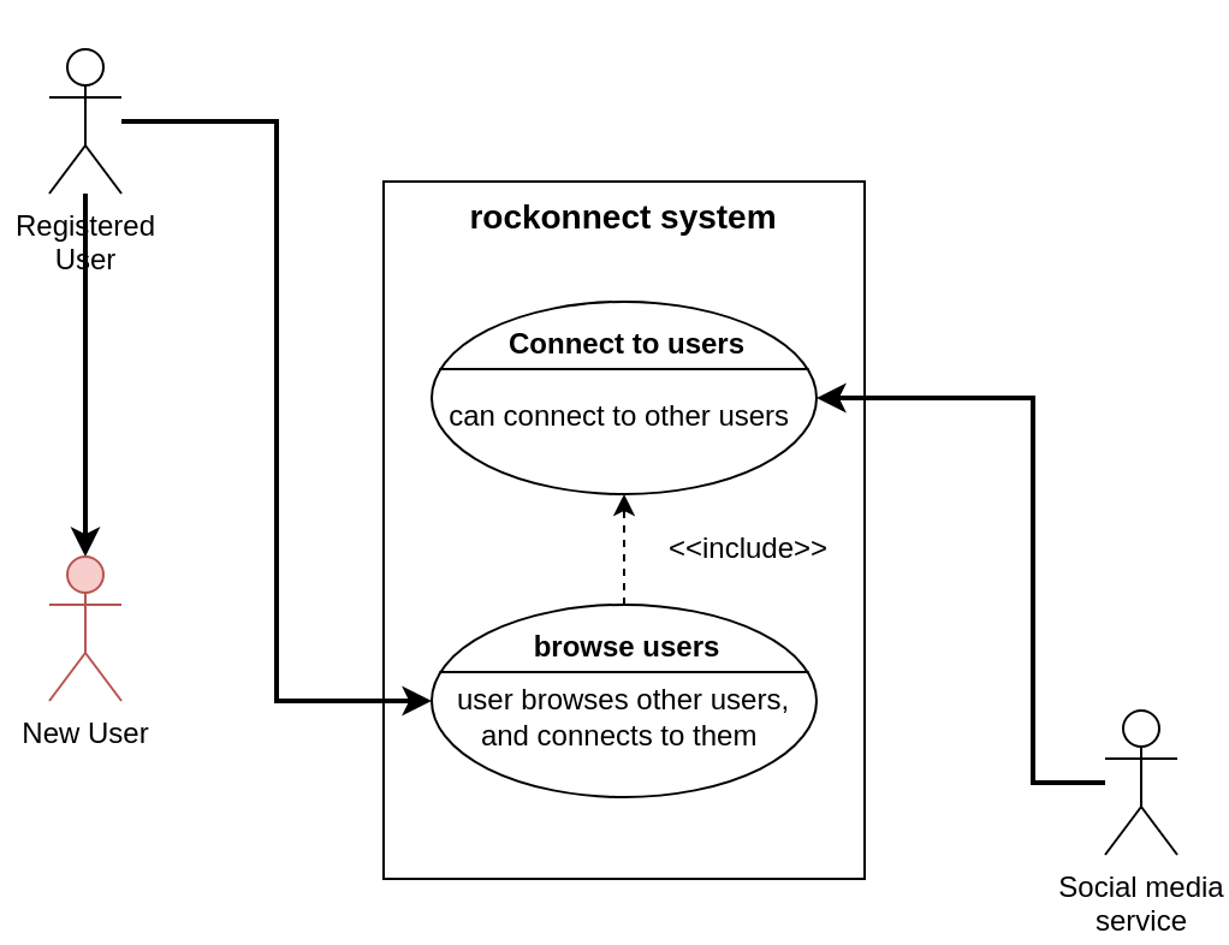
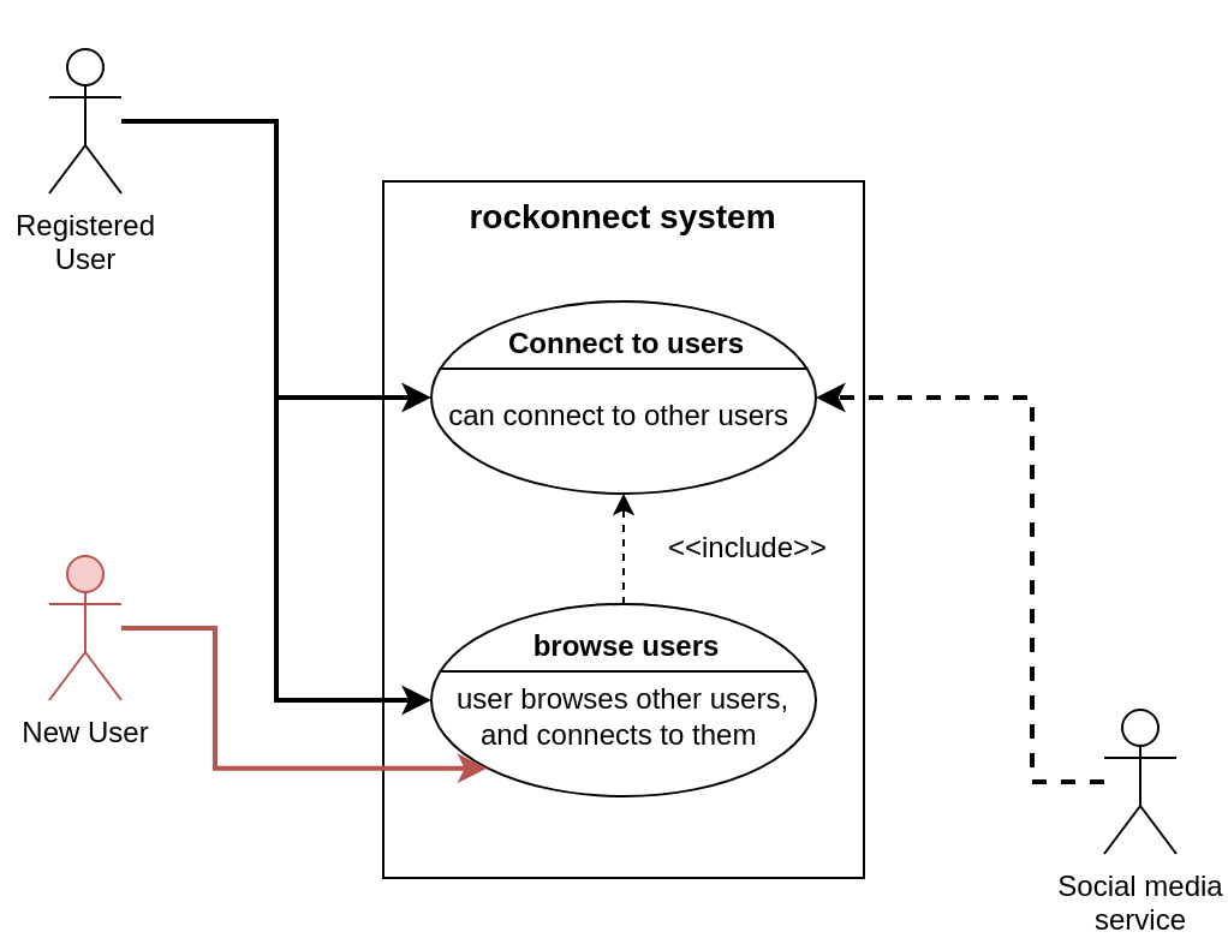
- <mxCell id="4" style="edgeStyle=orthogonalEdgeStyle;rounded=0;orthogonalLoop=1;jettySize=auto;html=1;strokeWidth=2;" edge="1" parent="1" source="5" target="12"><mxGeometry relative="1" as="geometry" /></mxCell>
+ <mxCell id="4" style="edgeStyle=orthogonalEdgeStyle;rounded=0;orthogonalLoop=1;jettySize=auto;html=1;entryX=0;entryY=0.5;entryDx=0;entryDy=0;entryPerimeter=0;strokeWidth=2;" edge="1" parent="1" source="5" target="9"><mxGeometry relative="1" as="geometry" /></mxCell>
+ <mxCell id="11" style="edgeStyle=orthogonalEdgeStyle;rounded=0;orthogonalLoop=1;jettySize=auto;html=1;entryX=0.145;entryY=0.855;entryDx=0;entryDy=0;entryPerimeter=0;fillColor=#f8cecc;strokeColor=#b85450;strokeWidth=2;" edge="1" parent="1" source="12" target="7"><mxGeometry relative="1" as="geometry"><Array as="points"><mxPoint x="89" y="261" /><mxPoint x="89" y="319" /></Array></mxGeometry></mxCell>
- <mxCell id="14" style="edgeStyle=orthogonalEdgeStyle;rounded=0;orthogonalLoop=1;jettySize=auto;html=1;entryX=1;entryY=0.5;entryDx=0;entryDy=0;entryPerimeter=0;startArrow=none;startFill=0;endArrow=classic;endFill=1;strokeWidth=2;" edge="1" parent="1" source="15" target="9"><mxGeometry relative="1" as="geometry"><Array as="points"><mxPoint x="429" y="325" /><mxPoint x="429" y="165" /></Array></mxGeometry></mxCell>
+ <mxCell id="14" style="edgeStyle=orthogonalEdgeStyle;rounded=0;orthogonalLoop=1;jettySize=auto;html=1;entryX=1;entryY=0.5;entryDx=0;entryDy=0;entryPerimeter=0;startArrow=none;startFill=0;endArrow=classic;endFill=1;strokeWidth=2;dashed=1;" edge="1" parent="1" source="15" target="9"><mxGeometry relative="1" as="geometry"><Array as="points"><mxPoint x="429" y="325" /><mxPoint x="429" y="165" /></Array></mxGeometry></mxCell>
